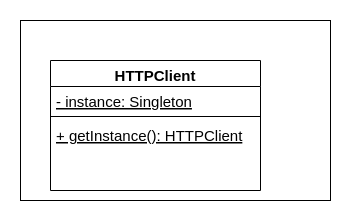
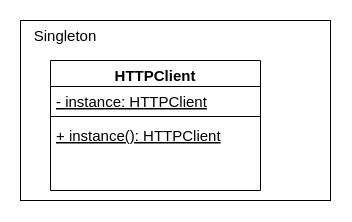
+ <mxCell id="7" value="&lt;span style=&quot;font-size: 15px&quot;&gt;Singleton&lt;/span&gt;" style="text;html=1;strokeColor=none;fillColor=none;align=center;verticalAlign=middle;whiteSpace=wrap;rounded=0;" parent="1" vertex="1"><mxGeometry x="20" y="20" width="90" height="30" as="geometry" /></mxCell>
- <mxCell id="4" value="- instance: Singleton" style="text;strokeColor=none;fillColor=none;align=left;verticalAlign=top;spacingLeft=4;spacingRight=4;overflow=hidden;rotatable=0;points=[[0,0.5],[1,0.5]];portConstraint=eastwest;fontStyle=4;fontSize=15;" parent="3" vertex="1"><mxGeometry y="26" width="210" height="26" as="geometry" /></mxCell>
+ <mxCell id="4" value="- instance: HTTPClient" style="text;strokeColor=none;fillColor=none;align=left;verticalAlign=top;spacingLeft=4;spacingRight=4;overflow=hidden;rotatable=0;points=[[0,0.5],[1,0.5]];portConstraint=eastwest;fontStyle=4;fontSize=15;" parent="3" vertex="1"><mxGeometry y="26" width="210" height="26" as="geometry" /></mxCell>
- <mxCell id="6" value="+ getInstance(): HTTPClient" style="text;strokeColor=none;fillColor=none;align=left;verticalAlign=top;spacingLeft=4;spacingRight=4;overflow=hidden;rotatable=0;points=[[0,0.5],[1,0.5]];portConstraint=eastwest;fontStyle=4;fontSize=15;" parent="3" vertex="1"><mxGeometry y="60" width="210" height="70" as="geometry" /></mxCell>
+ <mxCell id="6" value="+ instance(): HTTPClient" style="text;strokeColor=none;fillColor=none;align=left;verticalAlign=top;spacingLeft=4;spacingRight=4;overflow=hidden;rotatable=0;points=[[0,0.5],[1,0.5]];portConstraint=eastwest;fontStyle=4;fontSize=15;" parent="3" vertex="1"><mxGeometry y="60" width="210" height="70" as="geometry" /></mxCell>
